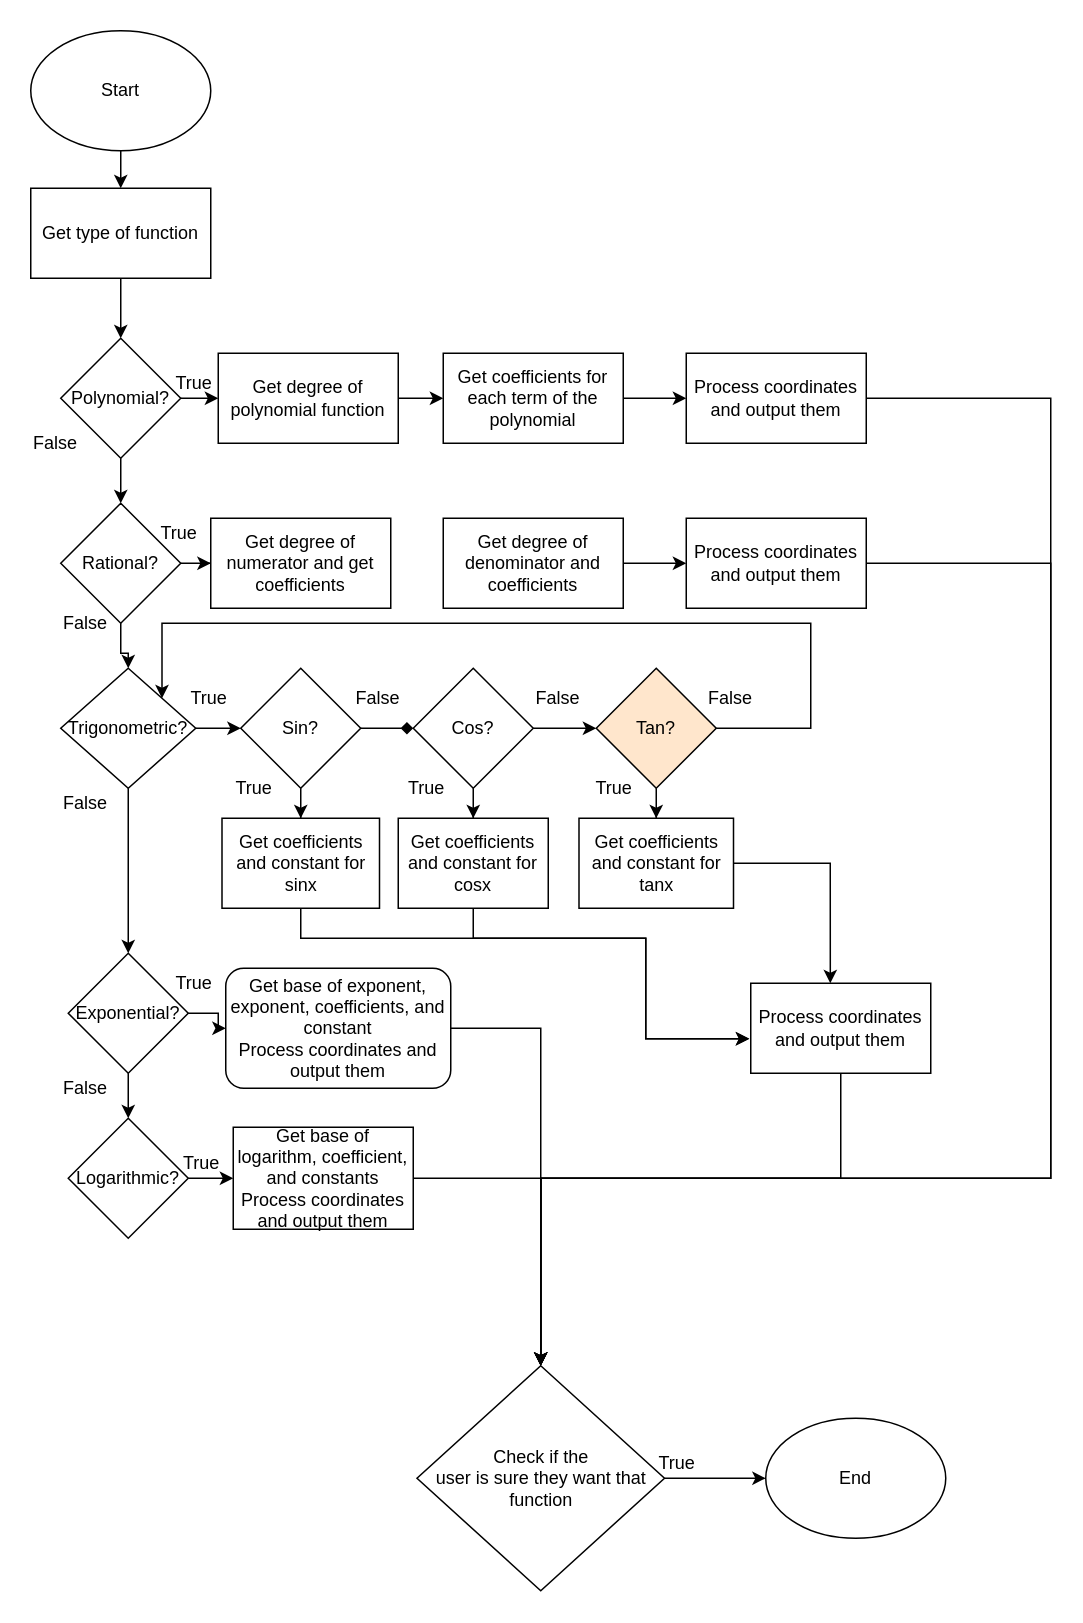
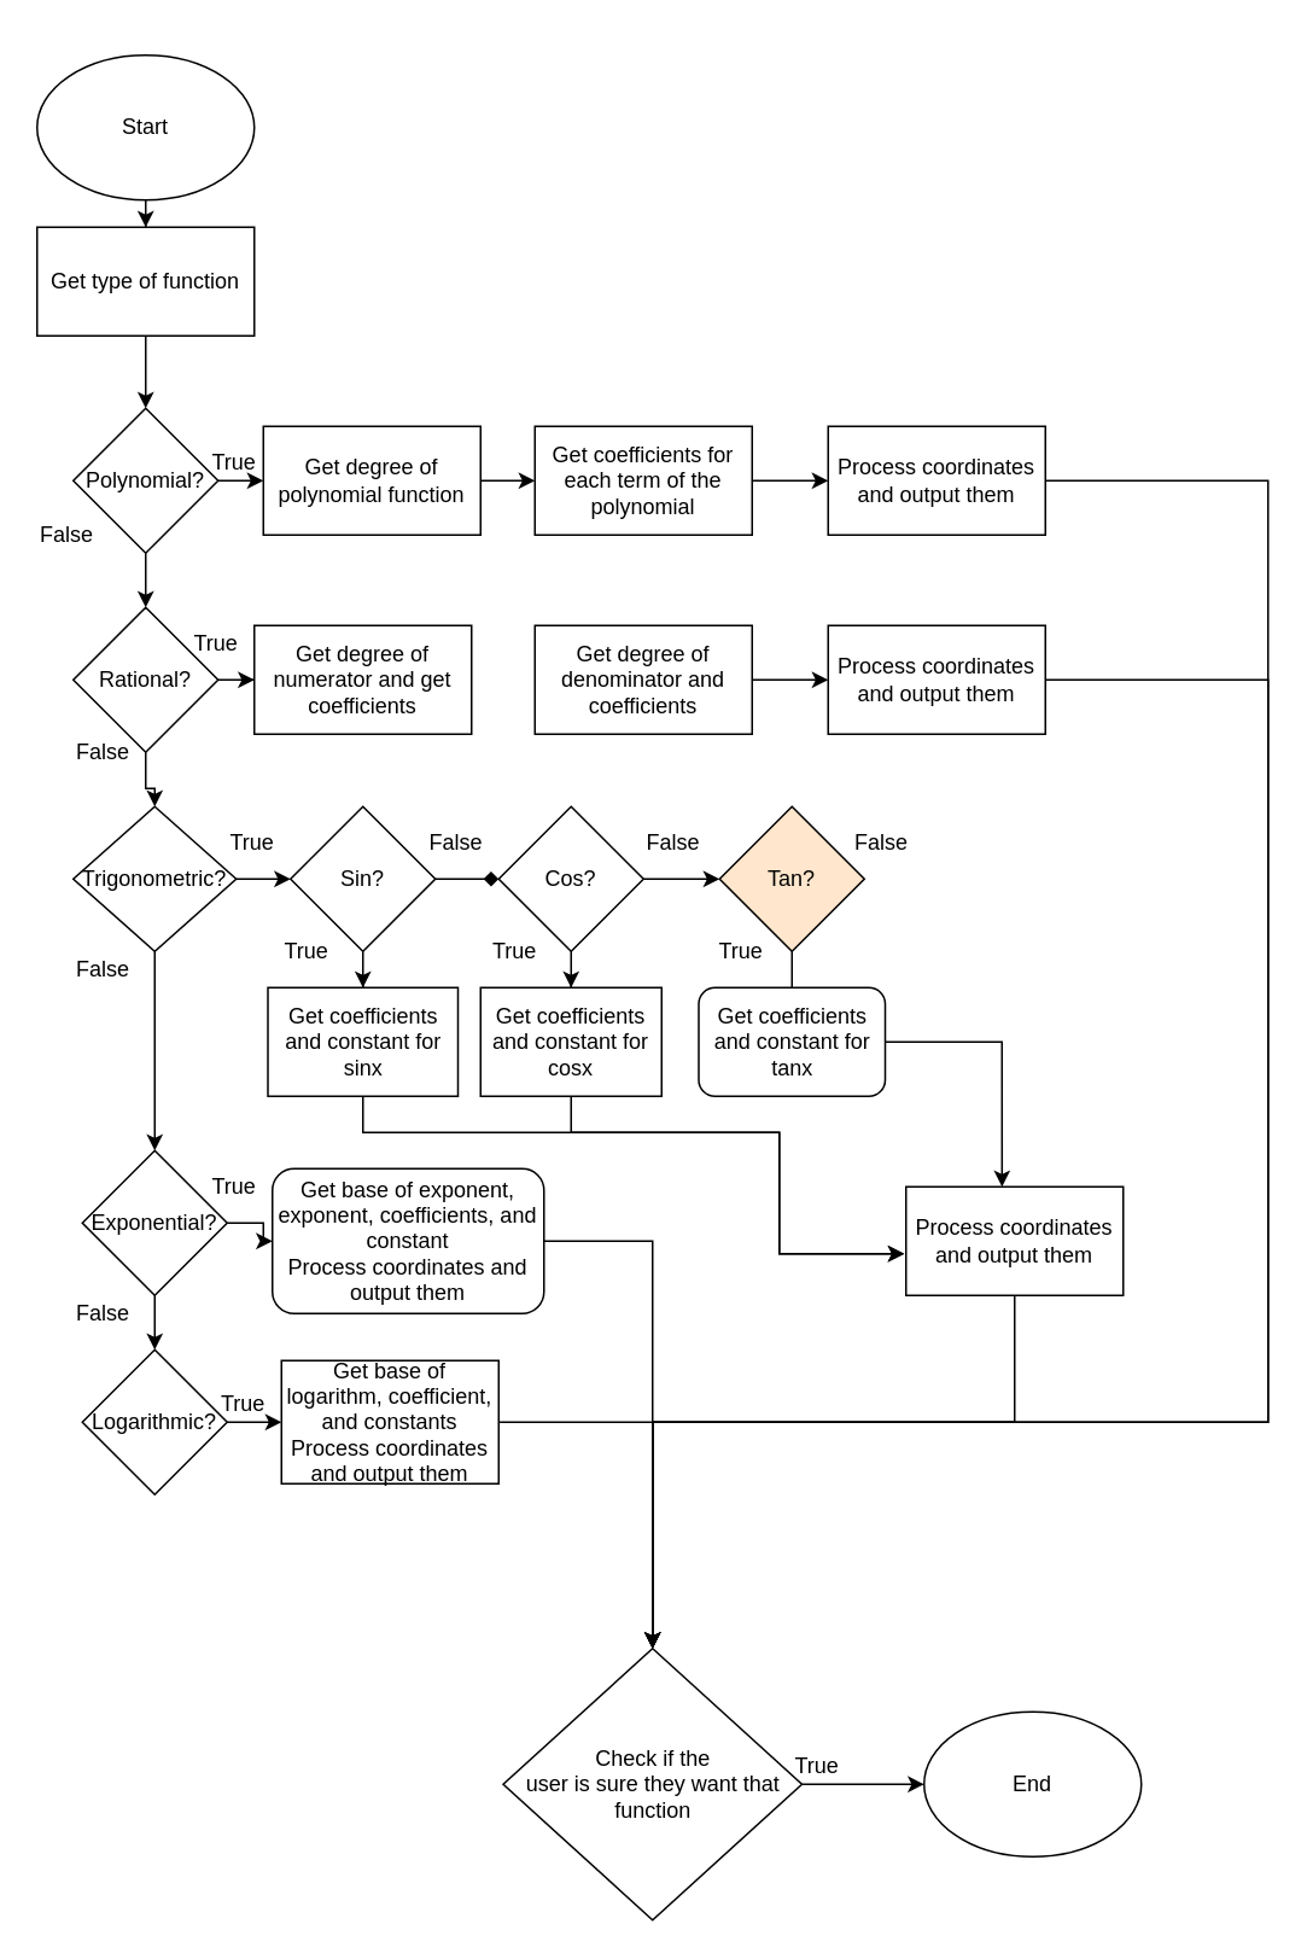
- <mxCell id="3" value="Start" style="ellipse;whiteSpace=wrap;html=1;" parent="1" vertex="1"><mxGeometry x="20" y="20" width="120" height="80" as="geometry" /></mxCell>
+ <mxCell id="3" value="Start" style="ellipse;whiteSpace=wrap;html=1;" parent="1" vertex="1"><mxGeometry x="20" y="30" width="120" height="80" as="geometry" /></mxCell>
- <mxCell id="48" style="edgeStyle=orthogonalEdgeStyle;rounded=0;orthogonalLoop=1;jettySize=auto;html=1;entryX=1;entryY=0;entryDx=0;entryDy=0;" parent="1" source="49" target="35" edge="1"><mxGeometry relative="1" as="geometry"><mxPoint x="120" y="415" as="targetPoint" /><Array as="points"><mxPoint x="540" y="485" /><mxPoint x="540" y="415" /><mxPoint x="108" y="415" /></Array></mxGeometry></mxCell>
- <mxCell id="47" value="" style="edgeStyle=orthogonalEdgeStyle;rounded=0;orthogonalLoop=1;jettySize=auto;html=1;" parent="1" source="49" target="16" edge="1"><mxGeometry relative="1" as="geometry" /></mxCell>
+ <mxCell id="47" value="" style="edgeStyle=orthogonalEdgeStyle;rounded=0;orthogonalLoop=1;jettySize=auto;html=1;endArrow=none;" parent="1" source="49" target="16" edge="1"><mxGeometry relative="1" as="geometry" /></mxCell>
- <mxCell id="16" value="&lt;span style=&quot;white-space: normal&quot;&gt;Get coefficients and constant for tanx&lt;/span&gt;" style="rounded=0;whiteSpace=wrap;html=1;" parent="1" vertex="1"><mxGeometry x="385.5" y="545" width="103" height="60" as="geometry" /></mxCell>
+ <mxCell id="16" value="&lt;span style=&quot;white-space: normal&quot;&gt;Get coefficients and constant for tanx&lt;/span&gt;" style="whiteSpace=wrap;html=1;rounded=1;" parent="1" vertex="1"><mxGeometry x="385.5" y="545" width="103" height="60" as="geometry" /></mxCell>
